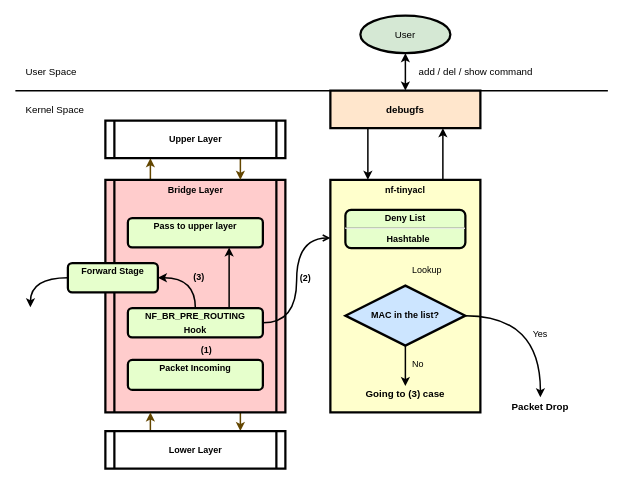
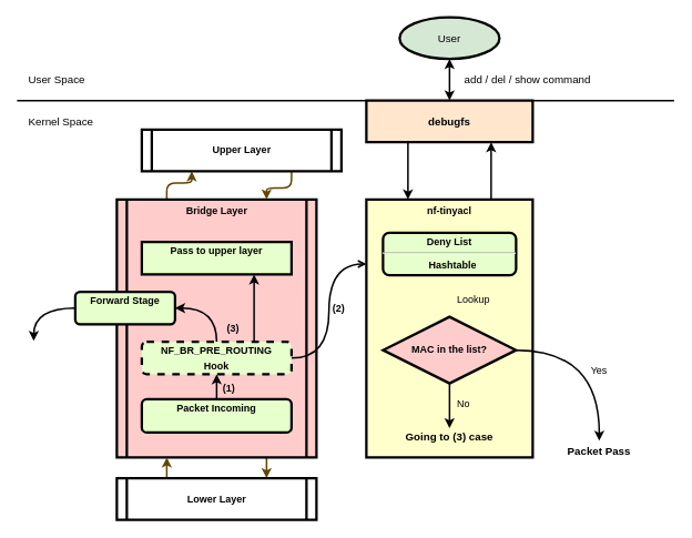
- <mxCell id="8" value="Upper Layer" style="shape=process;whiteSpace=wrap;align=center;verticalAlign=middle;size=0.048;fontStyle=1;strokeWidth=3;fillColor=#FFFFFF;" parent="1" vertex="1"><mxGeometry x="140" y="160" width="240" height="50" as="geometry" /></mxCell>
+ <mxCell id="8" value="Upper Layer" style="shape=process;whiteSpace=wrap;align=center;verticalAlign=middle;size=0.048;fontStyle=1;strokeWidth=3;fillColor=#FFFFFF;" parent="1" vertex="1"><mxGeometry x="170" y="155" width="240" height="50" as="geometry" /></mxCell>
- <mxCell id="19" value="&lt;p style=&quot;margin: 4px 0px 0px ; text-align: center ; font-size: 12px&quot;&gt;Pass to upper layer&lt;/p&gt;" style="verticalAlign=middle;align=center;overflow=fill;fontSize=12;fontFamily=Helvetica;html=1;rounded=1;fontStyle=1;strokeWidth=3;fillColor=#E6FFCC" parent="1" vertex="1"><mxGeometry x="170" y="290" width="180" height="39" as="geometry" /></mxCell>
+ <mxCell id="19" value="&lt;p style=&quot;margin: 4px 0px 0px ; text-align: center ; font-size: 12px&quot;&gt;Pass to upper layer&lt;/p&gt;" style="verticalAlign=middle;align=center;overflow=fill;fontSize=12;fontFamily=Helvetica;html=1;fontStyle=1;strokeWidth=3;fillColor=#E6FFCC;rounded=0;" parent="1" vertex="1"><mxGeometry x="170" y="290" width="180" height="39" as="geometry" /></mxCell>
- <mxCell id="27" value="(3)" style="text;html=1;strokeColor=none;fillColor=none;align=center;verticalAlign=middle;whiteSpace=wrap;rounded=0;fontSize=12;fontStyle=1" parent="1" vertex="1"><mxGeometry x="245" y="359" width="40" height="20" as="geometry" /></mxCell>
+ <mxCell id="27" value="(3)" style="text;html=1;strokeColor=none;fillColor=none;align=center;verticalAlign=middle;whiteSpace=wrap;rounded=0;fontSize=12;fontStyle=1" parent="1" vertex="1"><mxGeometry x="260" y="384" width="40" height="20" as="geometry" /></mxCell>
- <mxCell id="22" value="MAC in the list?" style="rhombus;whiteSpace=wrap;html=1;fontSize=12;rounded=0;strokeWidth=3;fillColor=#CCE5FF;fontStyle=1" parent="1" vertex="1"><mxGeometry x="460" y="380" width="160" height="80" as="geometry" /></mxCell>
+ <mxCell id="22" value="MAC in the list?" style="rhombus;whiteSpace=wrap;html=1;fontSize=12;rounded=0;strokeWidth=3;fillColor=#ffcccc;fontStyle=1;" parent="1" vertex="1"><mxGeometry x="460" y="380" width="160" height="80" as="geometry" /></mxCell>
- <mxCell id="14" value="&lt;p style=&quot;margin: 4px 0px 0px ; text-align: center ; font-size: 12px&quot;&gt;&lt;span&gt;NF_BR_PRE_ROUTING&lt;/span&gt;&lt;br&gt;&lt;/p&gt;&lt;p style=&quot;margin: 4px 0px 0px ; text-align: center ; font-size: 12px&quot;&gt;&lt;span&gt;Hook&lt;/span&gt;&lt;/p&gt;" style="verticalAlign=middle;align=center;overflow=fill;fontSize=12;fontFamily=Helvetica;html=1;rounded=1;fontStyle=1;strokeWidth=3;fillColor=#E6FFCC;labelPosition=center;verticalLabelPosition=middle;" parent="1" vertex="1"><mxGeometry x="170" y="410" width="180" height="39" as="geometry" /></mxCell>
+ <mxCell id="14" value="&lt;p style=&quot;margin: 4px 0px 0px ; text-align: center ; font-size: 12px&quot;&gt;&lt;span&gt;NF_BR_PRE_ROUTING&lt;/span&gt;&lt;br&gt;&lt;/p&gt;&lt;p style=&quot;margin: 4px 0px 0px ; text-align: center ; font-size: 12px&quot;&gt;&lt;span&gt;Hook&lt;/span&gt;&lt;/p&gt;" style="verticalAlign=middle;align=center;overflow=fill;fontSize=12;fontFamily=Helvetica;html=1;rounded=1;fontStyle=1;strokeWidth=3;fillColor=#E6FFCC;labelPosition=center;verticalLabelPosition=middle;dashed=1;" parent="1" vertex="1"><mxGeometry x="170" y="410" width="180" height="39" as="geometry" /></mxCell>
+ <mxCell id="9" style="edgeStyle=orthogonalEdgeStyle;curved=1;rounded=1;orthogonalLoop=1;jettySize=auto;html=1;exitX=0.5;exitY=0;exitDx=0;exitDy=0;entryX=0.5;entryY=1;entryDx=0;entryDy=0;strokeColor=#000000;strokeWidth=2;fontSize=12;" parent="1" source="10" target="14" edge="1"><mxGeometry relative="1" as="geometry" /></mxCell>
- <mxCell id="29" value="Packet Drop" style="text;html=1;strokeColor=none;fillColor=none;align=center;verticalAlign=middle;whiteSpace=wrap;rounded=0;fontSize=13;fontStyle=1" parent="1" vertex="1"><mxGeometry x="660" y="531" width="120" height="20" as="geometry" /></mxCell>
+ <mxCell id="29" value="Packet Pass" style="text;html=1;strokeColor=none;fillColor=none;align=center;verticalAlign=middle;whiteSpace=wrap;rounded=0;fontSize=13;fontStyle=1" parent="1" vertex="1"><mxGeometry x="660" y="531" width="120" height="20" as="geometry" /></mxCell>
